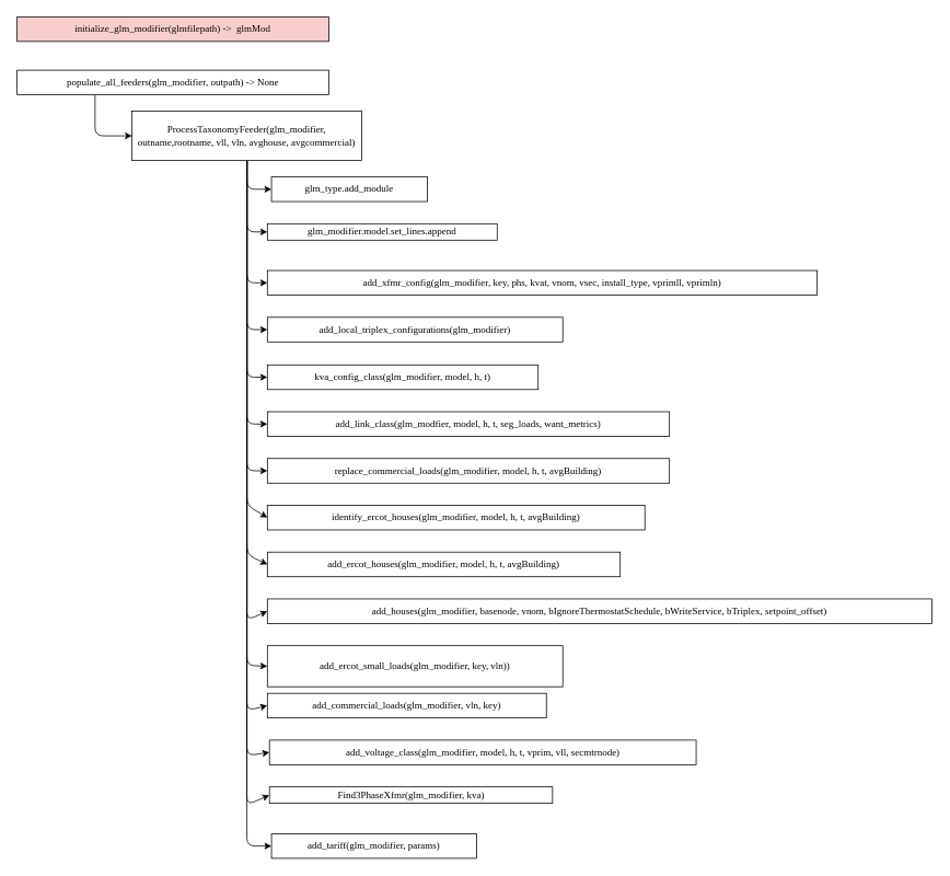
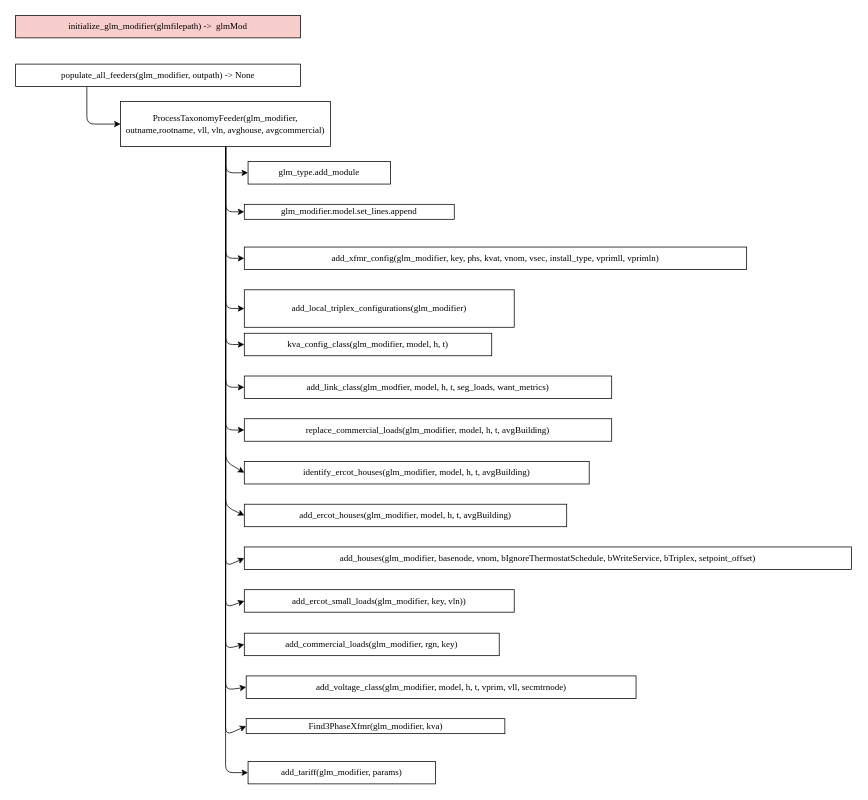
- <mxCell id="24" value="&lt;font face=&quot;Lucida Console&quot;&gt;add_local_triplex_configurations(glm_modifier)&lt;/font&gt;" style="whiteSpace=wrap;html=1;rounded=0;" parent="1" vertex="1"><mxGeometry x="325" y="386" width="360" height="30" as="geometry" /></mxCell>
+ <mxCell id="24" value="&lt;font face=&quot;Lucida Console&quot;&gt;add_local_triplex_configurations(glm_modifier)&lt;/font&gt;" style="whiteSpace=wrap;html=1;rounded=0;" parent="1" vertex="1"><mxGeometry x="325" y="386" width="360" height="50" as="geometry" /></mxCell>
- <mxCell id="31" value="&lt;font face=&quot;Lucida Console&quot;&gt;add_ercot_small_loads(glm_modifier, key, vln))&lt;/font&gt;" style="whiteSpace=wrap;html=1;rounded=0;" vertex="1" parent="1"><mxGeometry x="325" y="786" width="360" height="50" as="geometry" /></mxCell>
+ <mxCell id="31" value="&lt;font face=&quot;Lucida Console&quot;&gt;add_ercot_small_loads(glm_modifier, key, vln))&lt;/font&gt;" style="whiteSpace=wrap;html=1;rounded=0;" vertex="1" parent="1"><mxGeometry x="325" y="786" width="360" height="30" as="geometry" /></mxCell>
- <mxCell id="32" value="&lt;font face=&quot;Lucida Console&quot;&gt;add_commercial_loads(glm_modifier, vln, key)&lt;/font&gt;" style="whiteSpace=wrap;html=1;rounded=0;" vertex="1" parent="1"><mxGeometry x="325" y="844" width="340" height="30" as="geometry" /></mxCell>
+ <mxCell id="32" value="&lt;font face=&quot;Lucida Console&quot;&gt;add_commercial_loads(glm_modifier, rgn, key)&lt;/font&gt;" style="whiteSpace=wrap;html=1;rounded=0;" vertex="1" parent="1"><mxGeometry x="325" y="844" width="340" height="30" as="geometry" /></mxCell>
